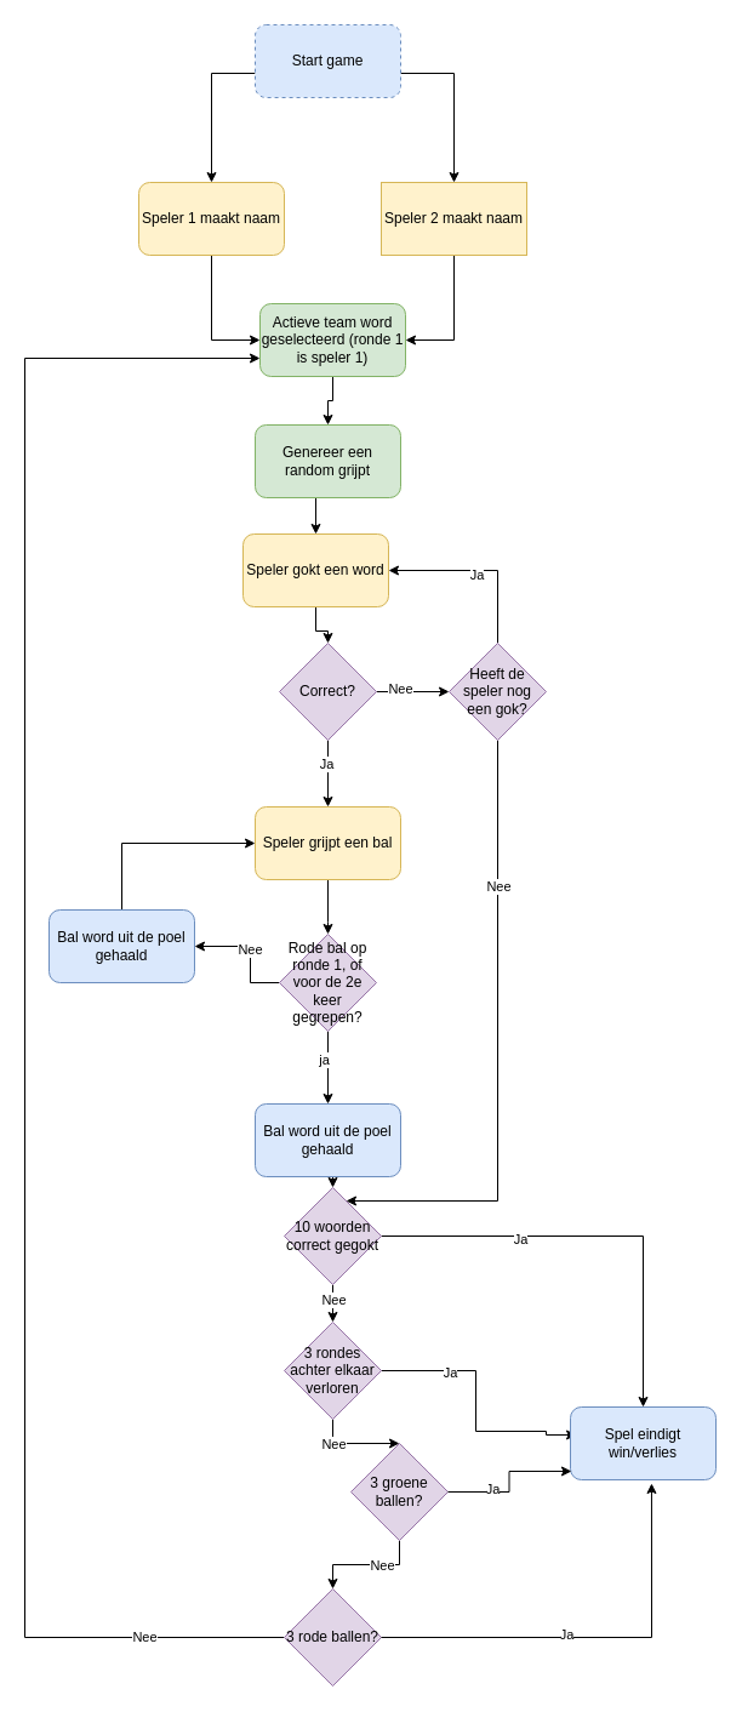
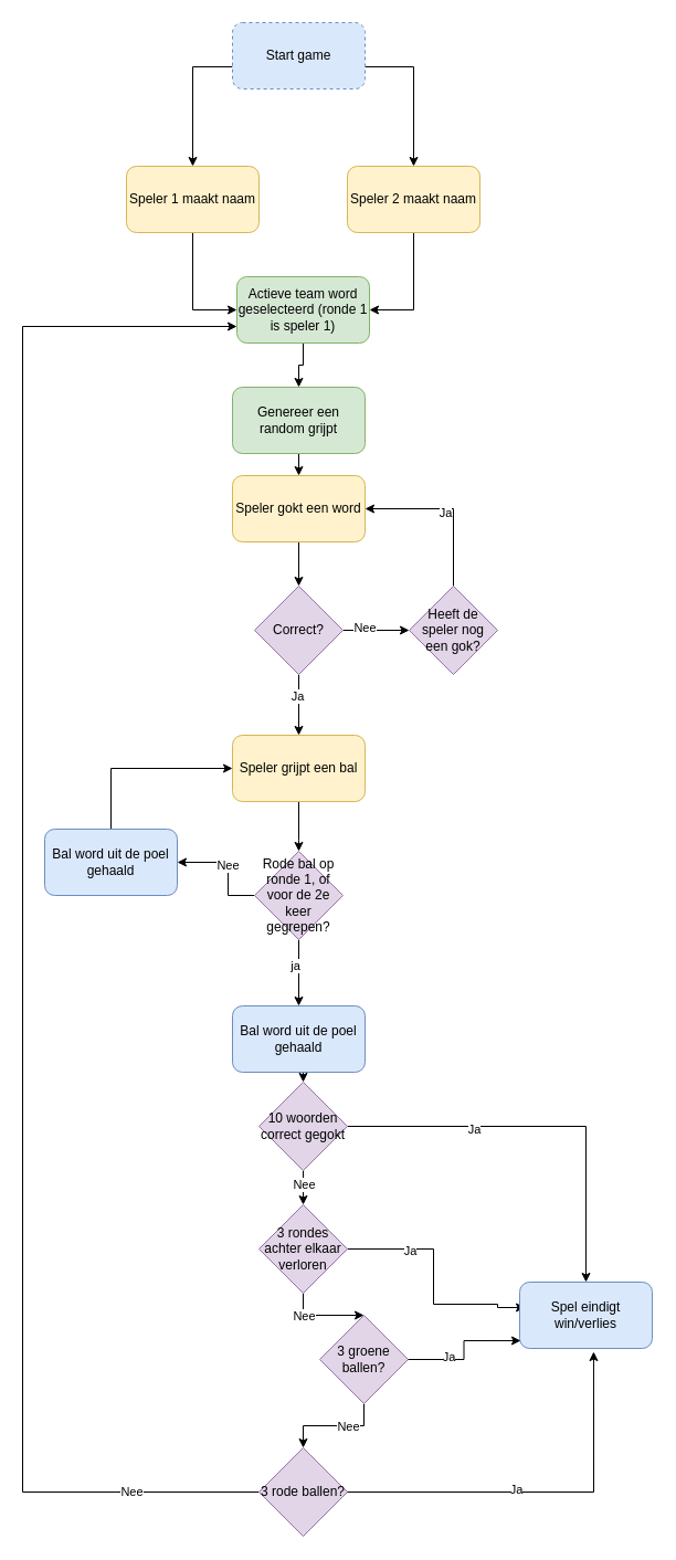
- <mxCell id="30" value="Speler 2 maakt naam" style="whiteSpace=wrap;html=1;fillColor=#fff2cc;strokeColor=#d6b656;rounded=0;" vertex="1" parent="1"><mxGeometry x="314" y="150" width="120" height="60" as="geometry" /></mxCell>
+ <mxCell id="30" value="Speler 2 maakt naam" style="rounded=1;whiteSpace=wrap;html=1;fillColor=#fff2cc;strokeColor=#d6b656;" vertex="1" parent="1"><mxGeometry x="314" y="150" width="120" height="60" as="geometry" /></mxCell>
- <mxCell id="8" value="Speler gokt een word" style="rounded=1;whiteSpace=wrap;html=1;fillColor=#fff2cc;strokeColor=#d6b656;" parent="1" vertex="1"><mxGeometry x="200" y="440" width="120" height="60" as="geometry" /></mxCell>
+ <mxCell id="8" value="Speler gokt een word" style="rounded=1;whiteSpace=wrap;html=1;fillColor=#fff2cc;strokeColor=#d6b656;" parent="1" vertex="1"><mxGeometry x="210" y="430" width="120" height="60" as="geometry" /></mxCell>
- <mxCell id="16" style="edgeStyle=orthogonalEdgeStyle;rounded=0;orthogonalLoop=1;jettySize=auto;html=1;exitX=0.5;exitY=1;exitDx=0;exitDy=0;" parent="1" source="18" target="46" edge="1"><mxGeometry relative="1" as="geometry"><mxPoint x="410" y="890" as="targetPoint" /><Array as="points"><mxPoint x="410" y="990" /></Array></mxGeometry></mxCell>
- <mxCell id="17" value="Nee" style="edgeLabel;html=1;align=center;verticalAlign=middle;resizable=0;points=[];" parent="16" vertex="1" connectable="0"><mxGeometry x="-0.523" relative="1" as="geometry"><mxPoint as="offset" /></mxGeometry></mxCell>
